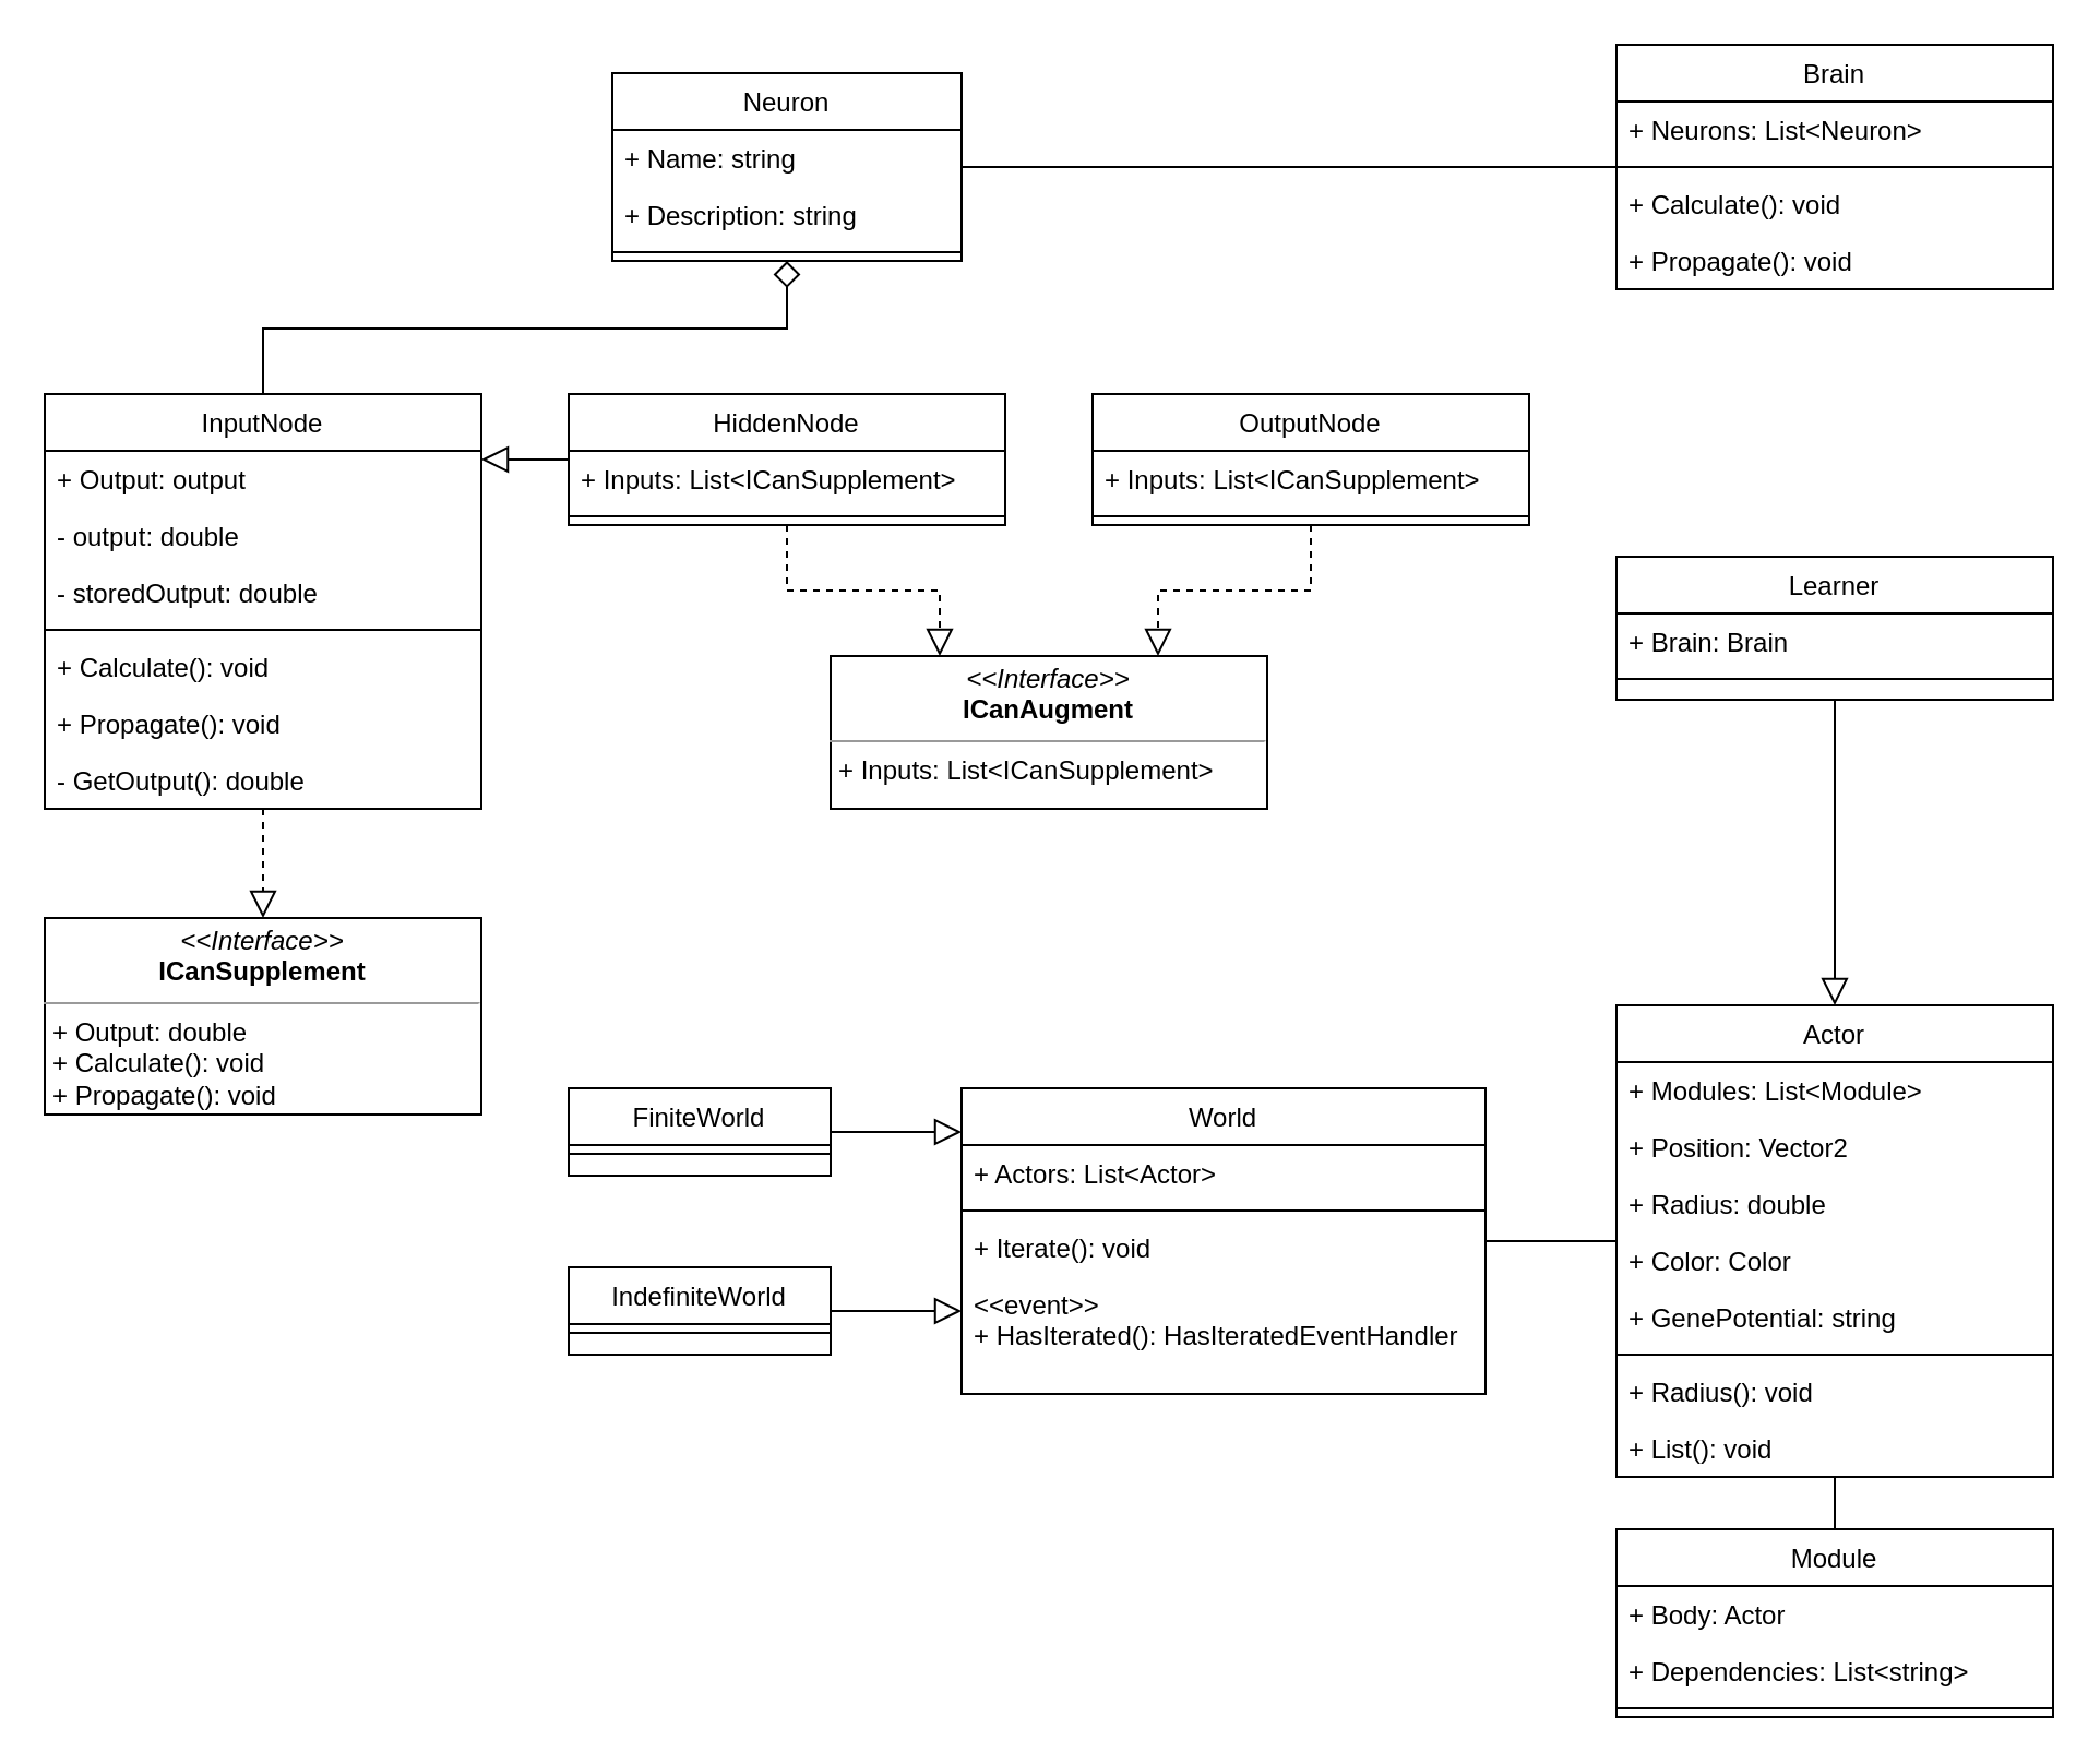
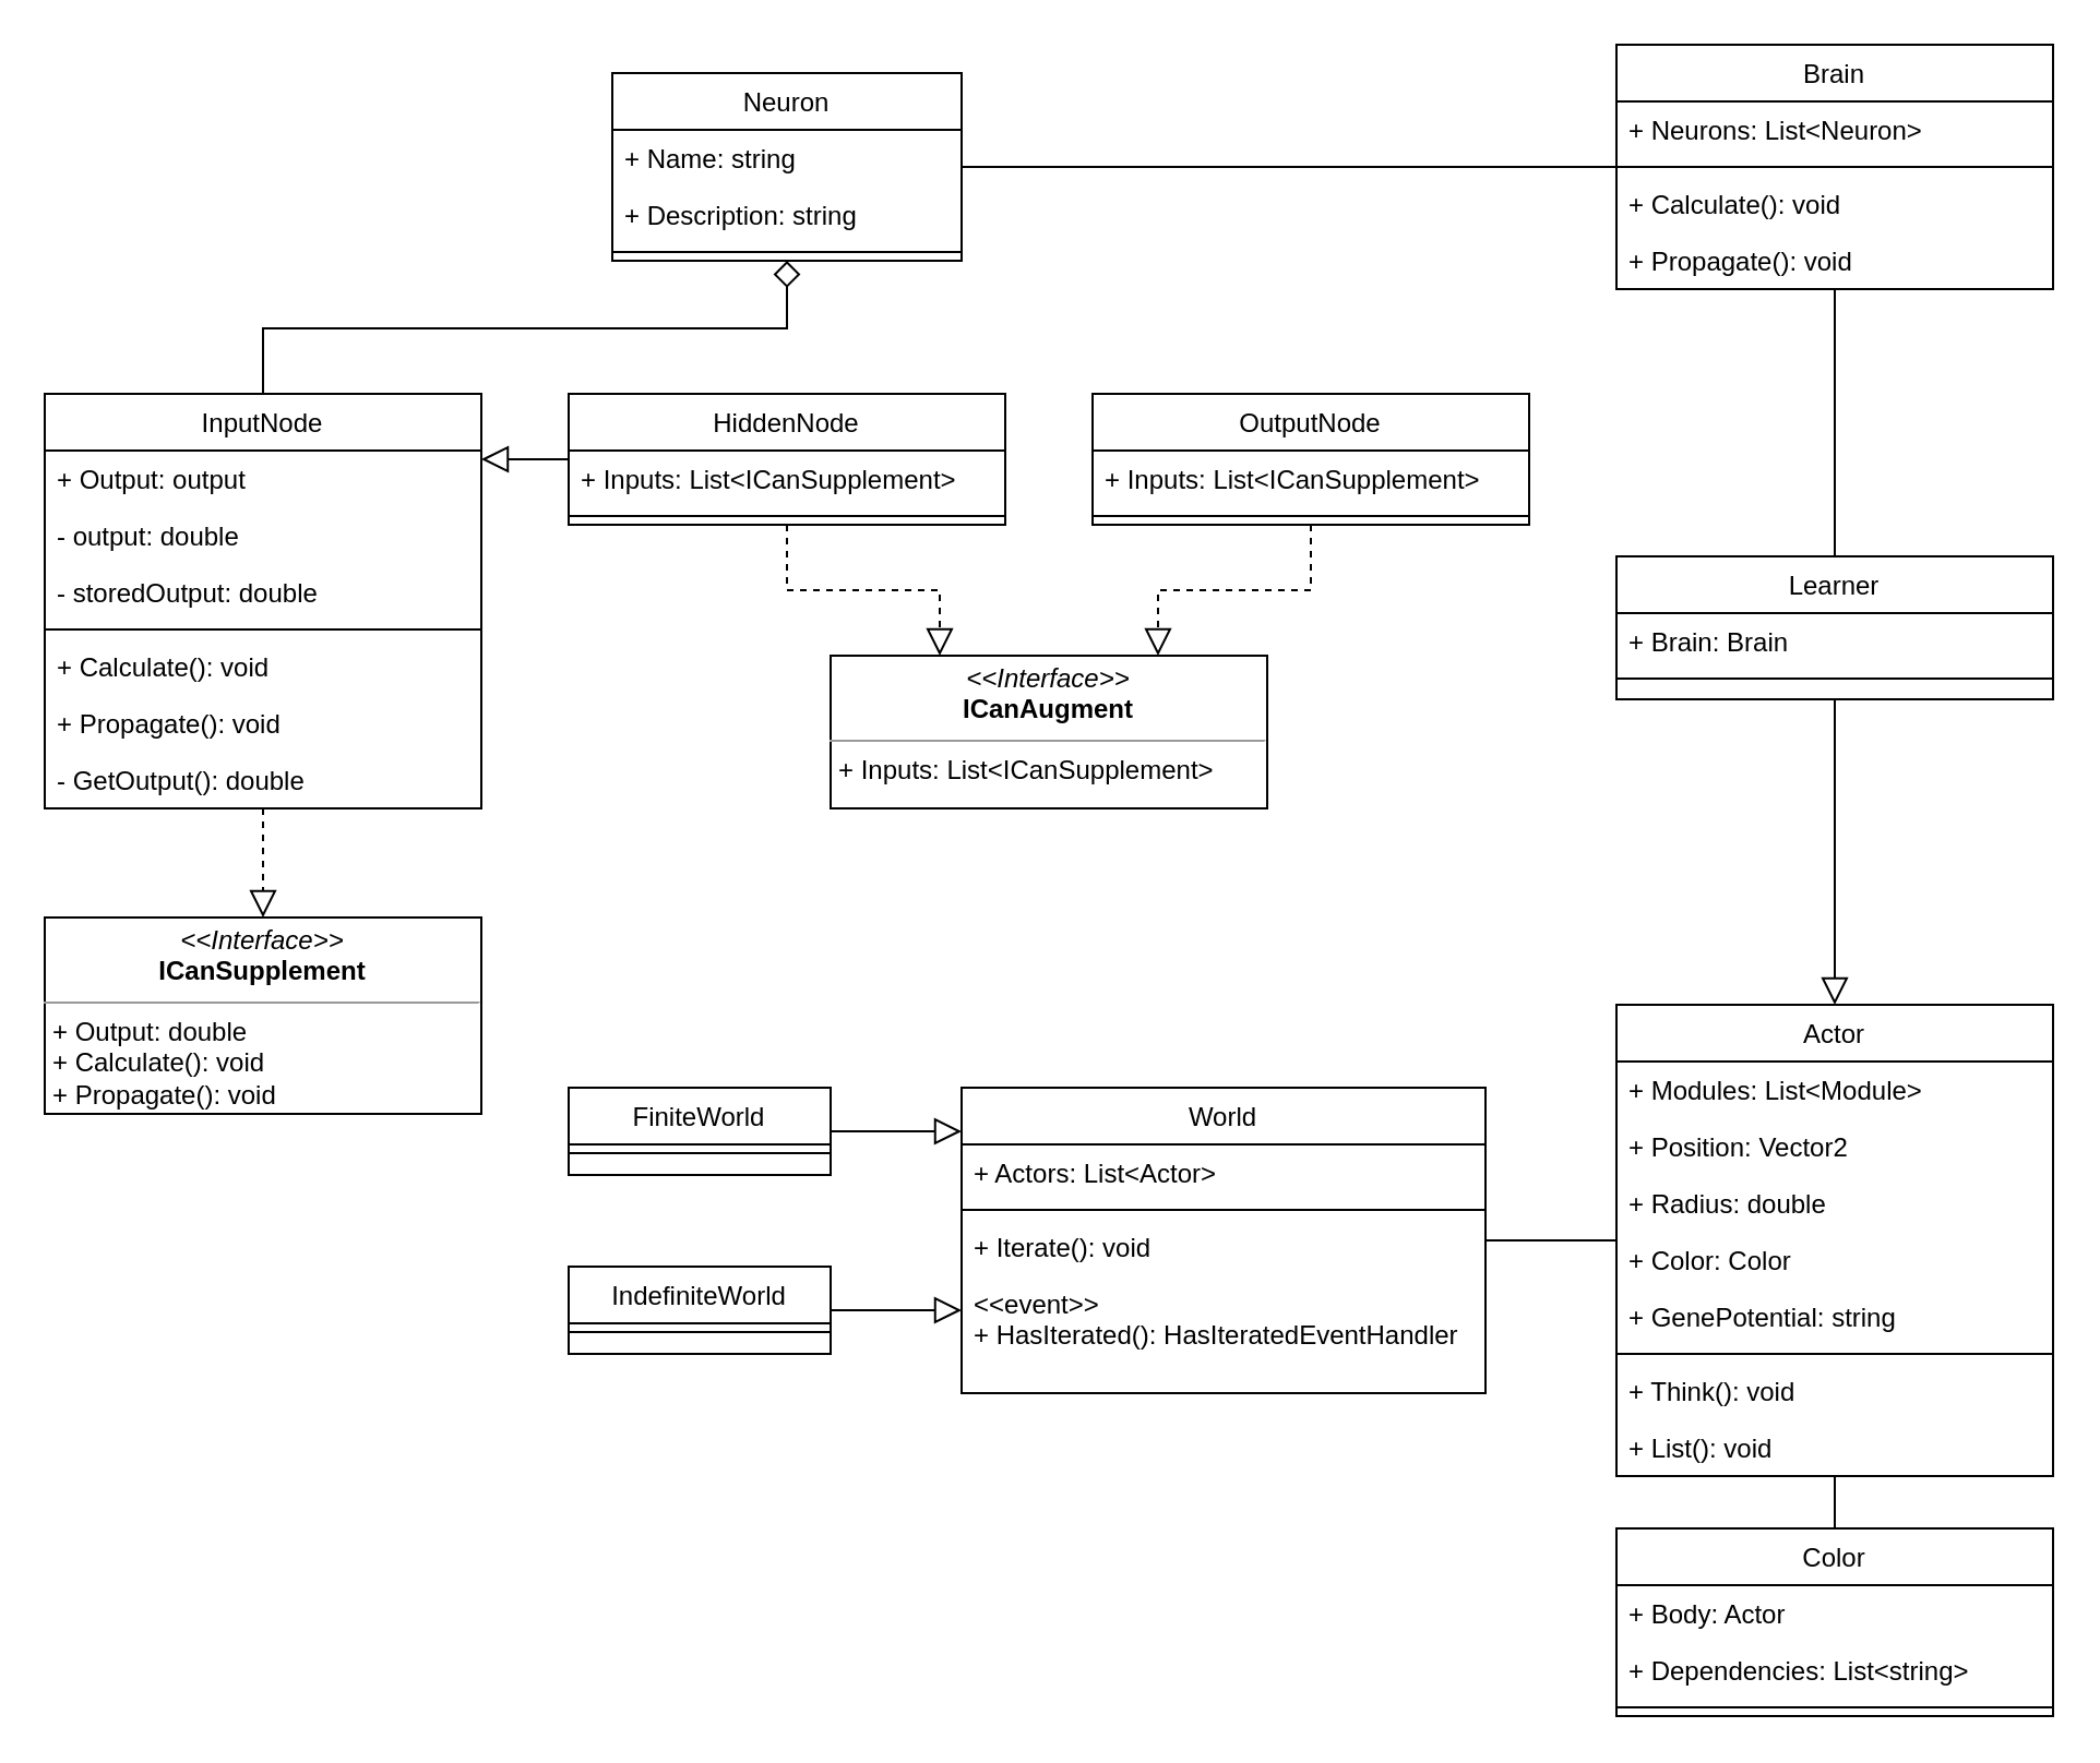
+ <mxCell id="40" style="edgeStyle=orthogonalEdgeStyle;rounded=0;orthogonalLoop=1;jettySize=auto;html=1;endArrow=none;endFill=0;" parent="1" source="23" target="35" edge="1"><mxGeometry relative="1" as="geometry"><mxPoint x="910" y="283" as="sourcePoint" /><mxPoint x="910" y="239" as="targetPoint" /></mxGeometry></mxCell>
- <mxCell id="61" value="+ Radius(): void" style="text;align=left;verticalAlign=top;spacingLeft=4;spacingRight=4;overflow=hidden;rotatable=0;points=[[0,0.5],[1,0.5]];portConstraint=eastwest;" parent="54" vertex="1"><mxGeometry y="164" width="200" height="26" as="geometry" /></mxCell>
+ <mxCell id="61" value="+ Think(): void" style="text;align=left;verticalAlign=top;spacingLeft=4;spacingRight=4;overflow=hidden;rotatable=0;points=[[0,0.5],[1,0.5]];portConstraint=eastwest;" parent="54" vertex="1"><mxGeometry y="164" width="200" height="26" as="geometry" /></mxCell>
- <mxCell id="18" value="Module" style="swimlane;fontStyle=0;align=center;verticalAlign=top;childLayout=stackLayout;horizontal=1;startSize=26;horizontalStack=0;resizeParent=1;resizeLast=0;collapsible=1;marginBottom=0;rounded=0;shadow=0;strokeWidth=1;" parent="1" vertex="1"><mxGeometry x="740" y="700" width="200" height="86" as="geometry"><mxRectangle x="550" y="140" width="160" height="26" as="alternateBounds" /></mxGeometry></mxCell>
+ <mxCell id="18" value="Color" style="swimlane;fontStyle=0;align=center;verticalAlign=top;childLayout=stackLayout;horizontal=1;startSize=26;horizontalStack=0;resizeParent=1;resizeLast=0;collapsible=1;marginBottom=0;rounded=0;shadow=0;strokeWidth=1;" parent="1" vertex="1"><mxGeometry x="740" y="700" width="200" height="86" as="geometry"><mxRectangle x="550" y="140" width="160" height="26" as="alternateBounds" /></mxGeometry></mxCell>
